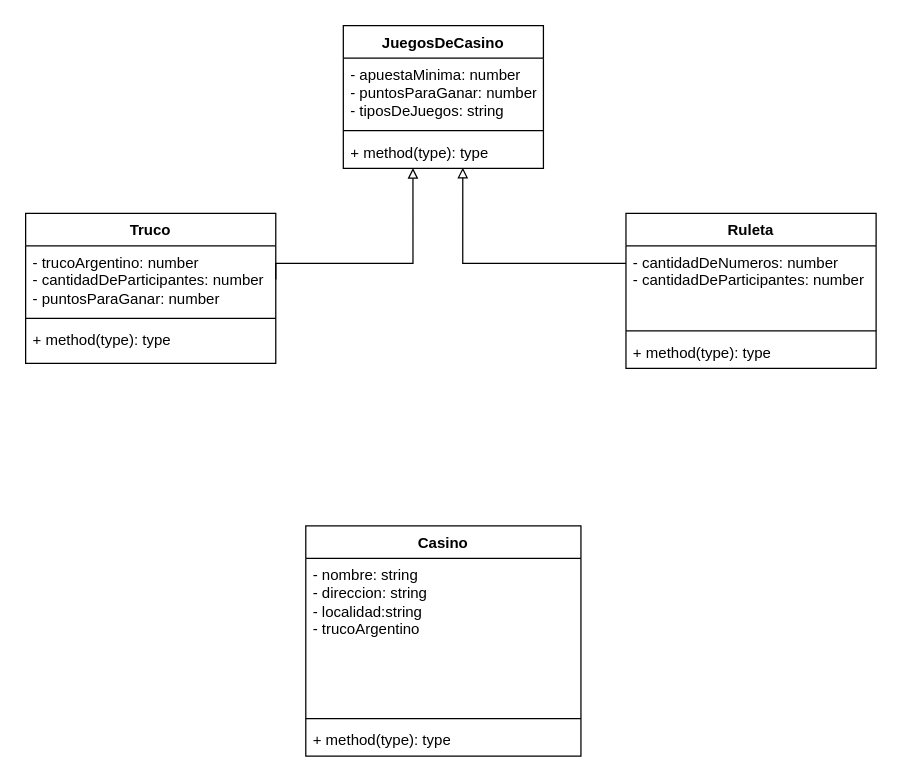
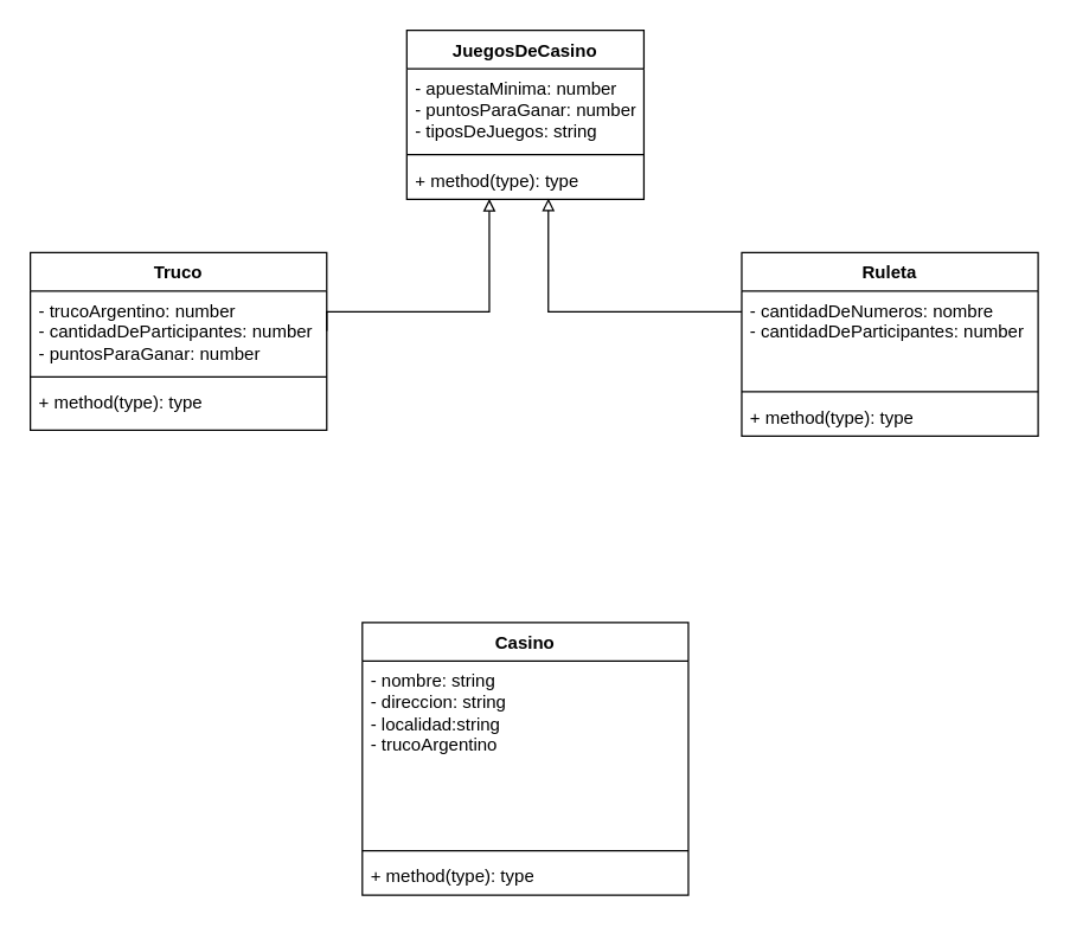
- <mxCell id="11" value="- cantidadDeNumeros: number&lt;br&gt;- cantidadDeParticipantes: number" style="text;strokeColor=none;fillColor=none;align=left;verticalAlign=top;spacingLeft=4;spacingRight=4;overflow=hidden;rotatable=0;points=[[0,0.5],[1,0.5]];portConstraint=eastwest;whiteSpace=wrap;html=1;" vertex="1" parent="10"><mxGeometry y="26" width="200" height="64" as="geometry" /></mxCell>
+ <mxCell id="11" value="- cantidadDeNumeros: nombre&lt;br&gt;- cantidadDeParticipantes: number" style="text;strokeColor=none;fillColor=none;align=left;verticalAlign=top;spacingLeft=4;spacingRight=4;overflow=hidden;rotatable=0;points=[[0,0.5],[1,0.5]];portConstraint=eastwest;whiteSpace=wrap;html=1;" vertex="1" parent="10"><mxGeometry y="26" width="200" height="64" as="geometry" /></mxCell>
